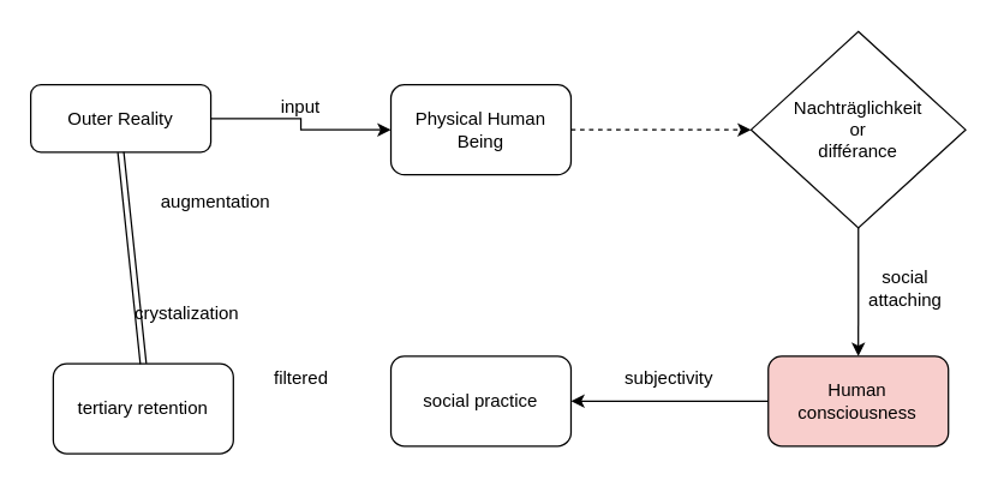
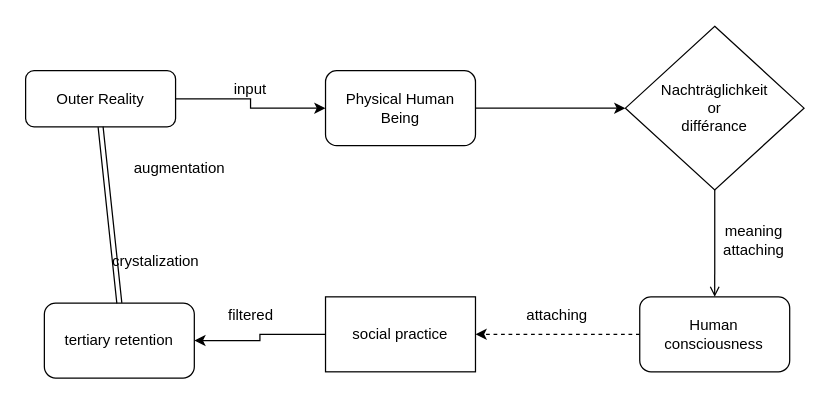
- <mxCell id="10" style="edgeStyle=orthogonalEdgeStyle;rounded=0;orthogonalLoop=1;jettySize=auto;html=1;exitX=1;exitY=0.5;exitDx=0;exitDy=0;entryX=0;entryY=0.5;entryDx=0;entryDy=0;dashed=1;" edge="1" parent="1" source="4" target="9"><mxGeometry relative="1" as="geometry" /></mxCell>
+ <mxCell id="10" style="edgeStyle=orthogonalEdgeStyle;rounded=0;orthogonalLoop=1;jettySize=auto;html=1;exitX=1;exitY=0.5;exitDx=0;exitDy=0;entryX=0;entryY=0.5;entryDx=0;entryDy=0;" edge="1" parent="1" source="4" target="9"><mxGeometry relative="1" as="geometry" /></mxCell>
- <mxCell id="11" value="social attaching" style="text;html=1;align=center;verticalAlign=middle;whiteSpace=wrap;rounded=0;" vertex="1" parent="1"><mxGeometry x="573.45" y="177" width="60" height="30" as="geometry" /></mxCell>
+ <mxCell id="11" value="meaning attaching" style="text;html=1;align=center;verticalAlign=middle;whiteSpace=wrap;rounded=0;" vertex="1" parent="1"><mxGeometry x="573.45" y="177" width="60" height="30" as="geometry" /></mxCell>
- <mxCell id="8" style="edgeStyle=orthogonalEdgeStyle;rounded=0;orthogonalLoop=1;jettySize=auto;html=1;exitX=0.5;exitY=1;exitDx=0;exitDy=0;entryX=0.5;entryY=0;entryDx=0;entryDy=0;" edge="1" parent="1" source="9" target="7"><mxGeometry relative="1" as="geometry" /></mxCell>
+ <mxCell id="8" style="edgeStyle=orthogonalEdgeStyle;rounded=0;orthogonalLoop=1;jettySize=auto;html=1;exitX=0.5;exitY=1;exitDx=0;exitDy=0;entryX=0.5;entryY=0;entryDx=0;entryDy=0;endArrow=open;" edge="1" parent="1" source="9" target="7"><mxGeometry relative="1" as="geometry" /></mxCell>
- <mxCell id="14" value="subjectivity" style="text;html=1;align=center;verticalAlign=middle;resizable=0;points=[];autosize=1;strokeColor=none;fillColor=none;" vertex="1" parent="1"><mxGeometry x="405" y="237" width="80" height="30" as="geometry" /></mxCell>
+ <mxCell id="14" value="attaching" style="text;html=1;align=center;verticalAlign=middle;resizable=0;points=[];autosize=1;strokeColor=none;fillColor=none;" vertex="1" parent="1"><mxGeometry x="405" y="237" width="80" height="30" as="geometry" /></mxCell>
+ <mxCell id="12" value="" style="edgeStyle=orthogonalEdgeStyle;rounded=0;orthogonalLoop=1;jettySize=auto;html=1;" edge="1" parent="1" source="13" target="15"><mxGeometry relative="1" as="geometry" /></mxCell>
- <mxCell id="13" value="social practice" style="rounded=1;whiteSpace=wrap;html=1;" vertex="1" parent="1"><mxGeometry x="260" y="237" width="120" height="60" as="geometry" /></mxCell>
+ <mxCell id="13" value="social practice" style="whiteSpace=wrap;html=1;rounded=0;" vertex="1" parent="1"><mxGeometry x="260" y="237" width="120" height="60" as="geometry" /></mxCell>
- <mxCell id="6" style="edgeStyle=orthogonalEdgeStyle;rounded=0;orthogonalLoop=1;jettySize=auto;html=1;entryX=1;entryY=0.5;entryDx=0;entryDy=0;" edge="1" parent="1" source="7" target="13"><mxGeometry relative="1" as="geometry" /></mxCell>
+ <mxCell id="6" style="edgeStyle=orthogonalEdgeStyle;rounded=0;orthogonalLoop=1;jettySize=auto;html=1;entryX=1;entryY=0.5;entryDx=0;entryDy=0;dashed=1;" edge="1" parent="1" source="7" target="13"><mxGeometry relative="1" as="geometry" /></mxCell>
- <mxCell id="7" value="Human consciousness" style="rounded=1;whiteSpace=wrap;html=1;fillColor=#f8cecc;" vertex="1" parent="1"><mxGeometry x="511.45" y="237" width="120" height="60" as="geometry" /></mxCell>
+ <mxCell id="7" value="Human consciousness" style="rounded=1;whiteSpace=wrap;html=1;" vertex="1" parent="1"><mxGeometry x="511.45" y="237" width="120" height="60" as="geometry" /></mxCell>
